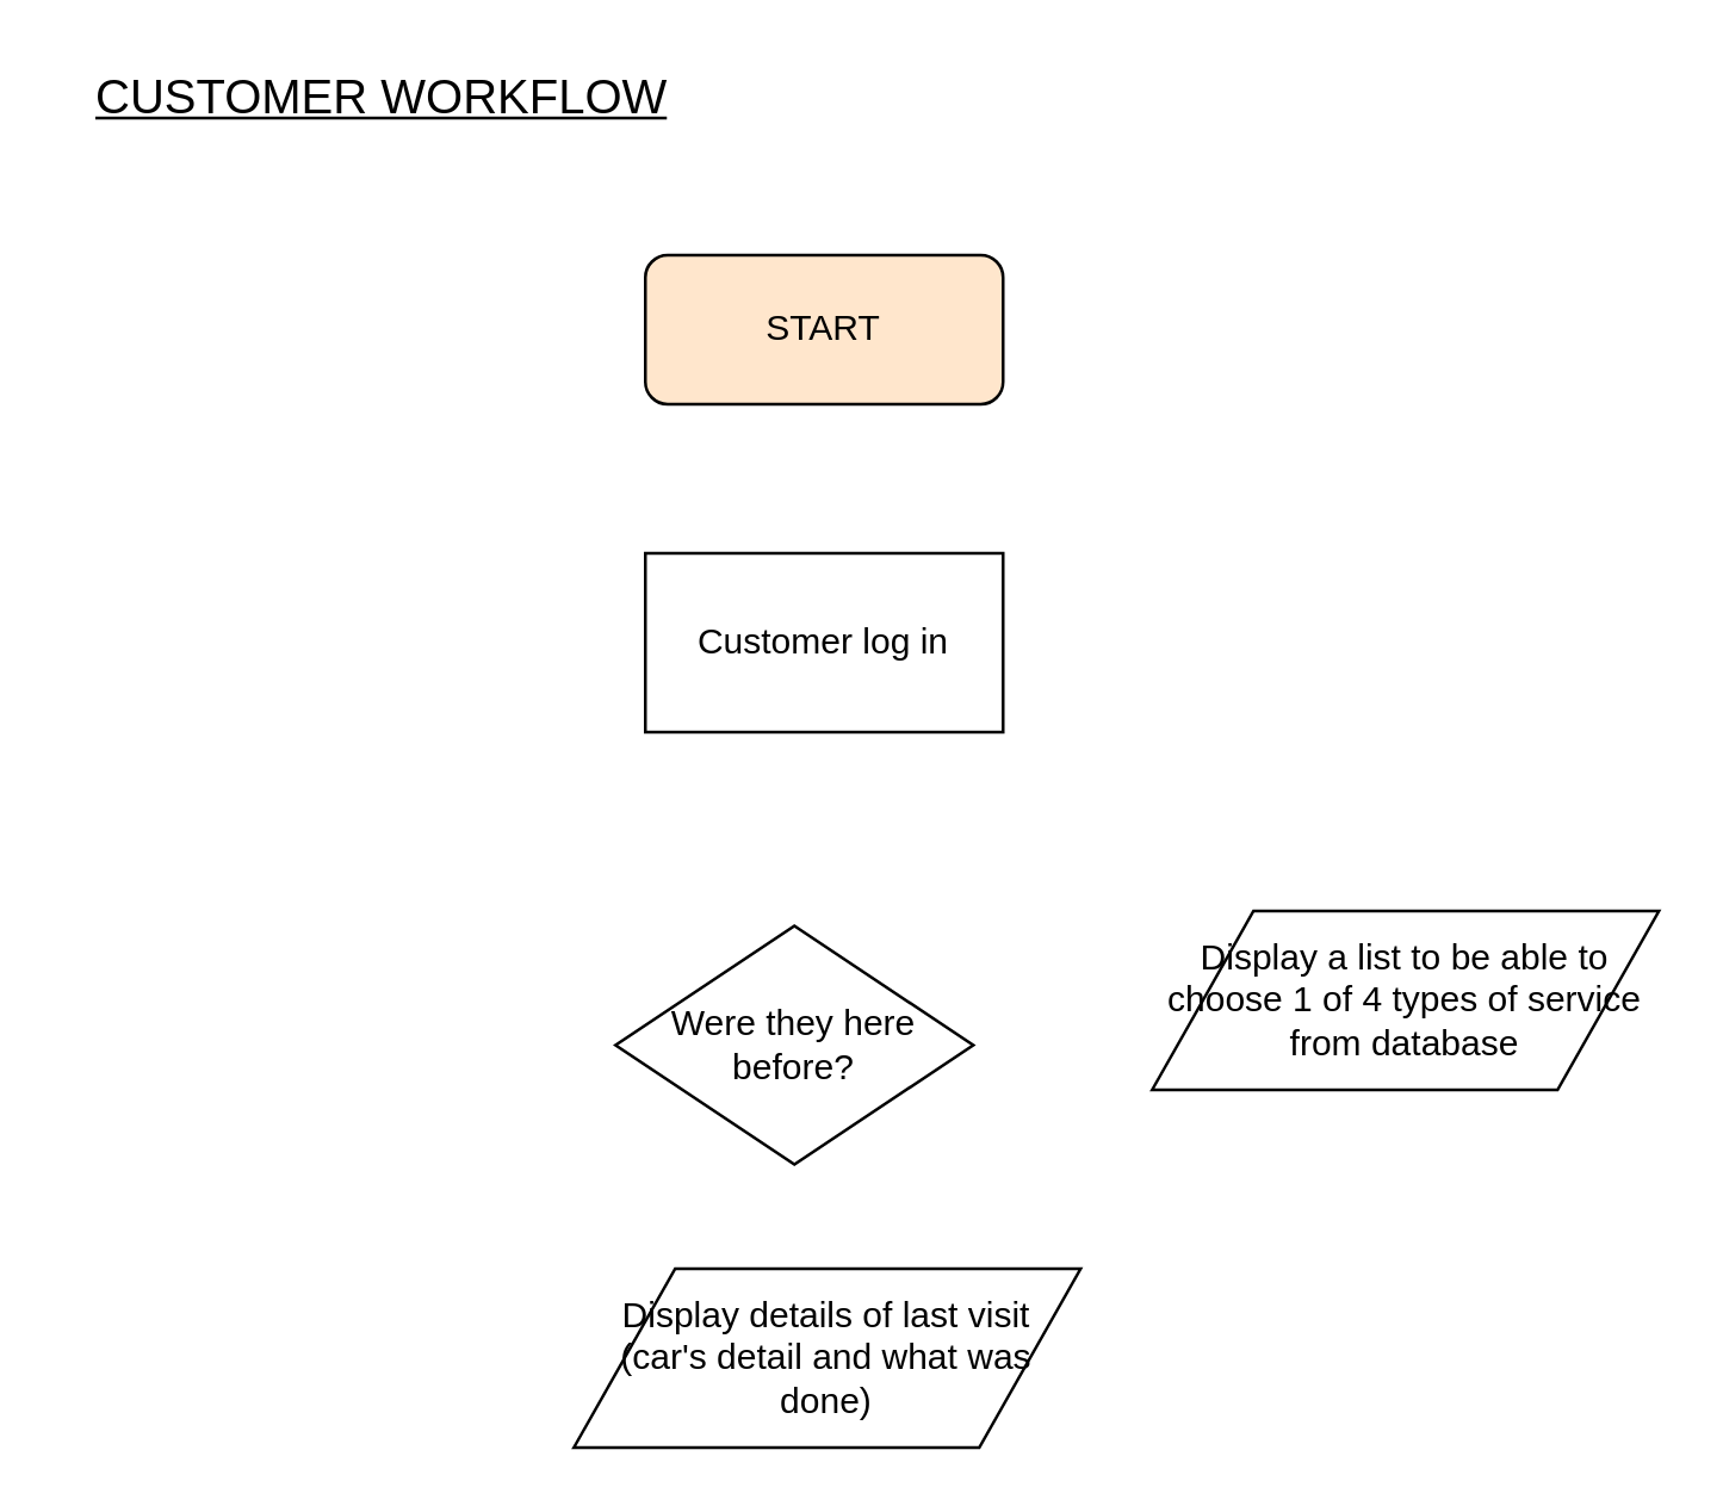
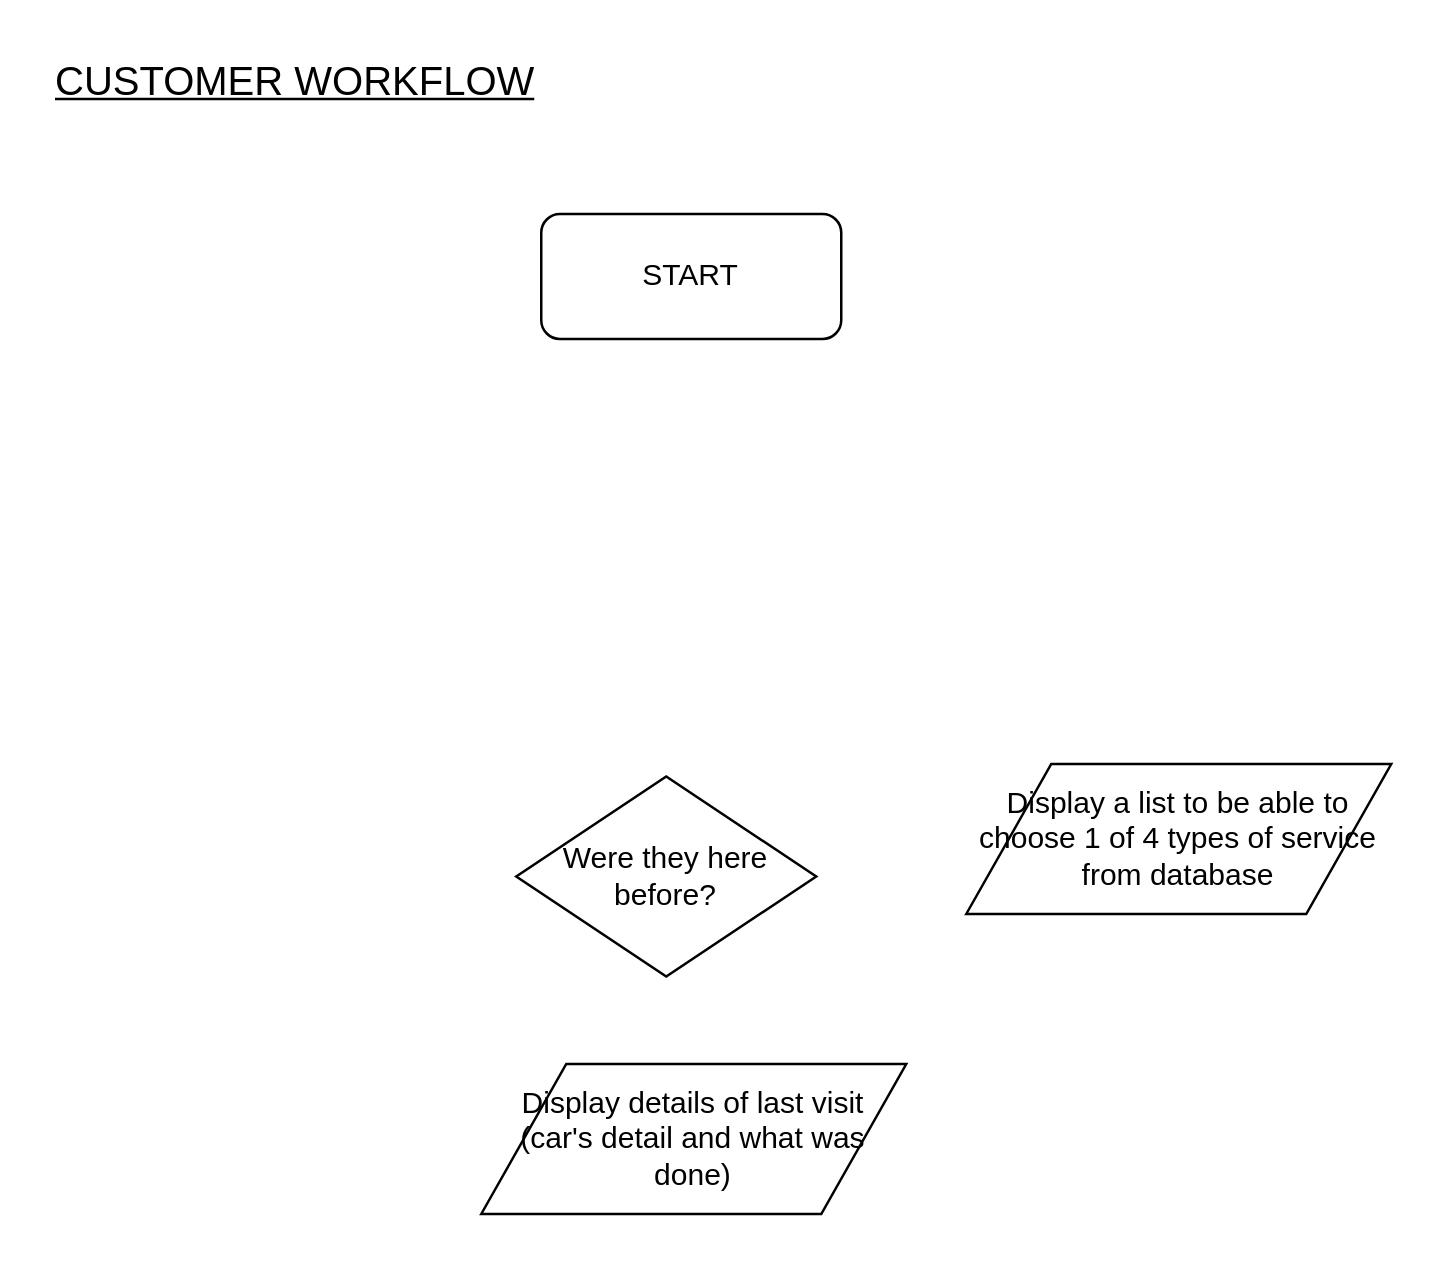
- <mxCell id="2" value="&lt;font style=&quot;font-size: 16px&quot;&gt;&lt;u&gt;CUSTOMER WORKFLOW&lt;/u&gt;&lt;/font&gt;" style="text;html=1;resizable=0;points=[];autosize=1;align=left;verticalAlign=top;spacingTop=-4;" vertex="1" parent="1"><mxGeometry x="30" y="20" width="210" height="20" as="geometry" /></mxCell>
+ <mxCell id="2" value="&lt;font style=&quot;font-size: 16px&quot;&gt;&lt;u&gt;CUSTOMER WORKFLOW&lt;/u&gt;&lt;/font&gt;" style="text;html=1;resizable=0;points=[];autosize=1;align=left;verticalAlign=top;spacingTop=-4;" vertex="1" parent="1"><mxGeometry x="20" y="20" width="210" height="20" as="geometry" /></mxCell>
- <mxCell id="3" value="START" style="rounded=1;whiteSpace=wrap;html=1;fillColor=#ffe6cc;" vertex="1" parent="1"><mxGeometry x="216" y="85" width="120" height="50" as="geometry" /></mxCell>
+ <mxCell id="3" value="START" style="rounded=1;whiteSpace=wrap;html=1;" vertex="1" parent="1"><mxGeometry x="216" y="85" width="120" height="50" as="geometry" /></mxCell>
- <mxCell id="4" value="Customer log in" style="rounded=0;whiteSpace=wrap;html=1;" vertex="1" parent="1"><mxGeometry x="216" y="185" width="120" height="60" as="geometry" /></mxCell>
